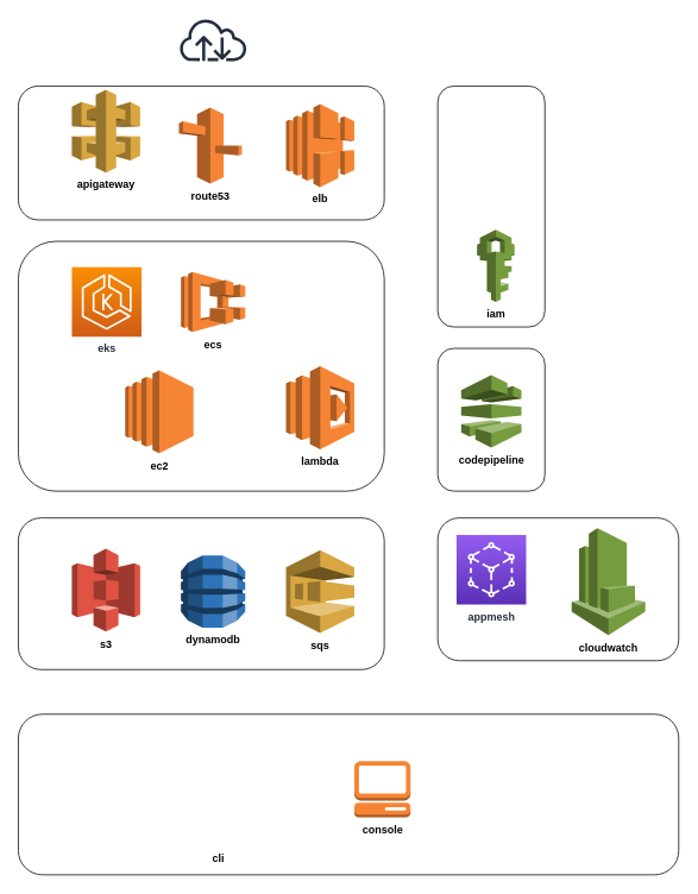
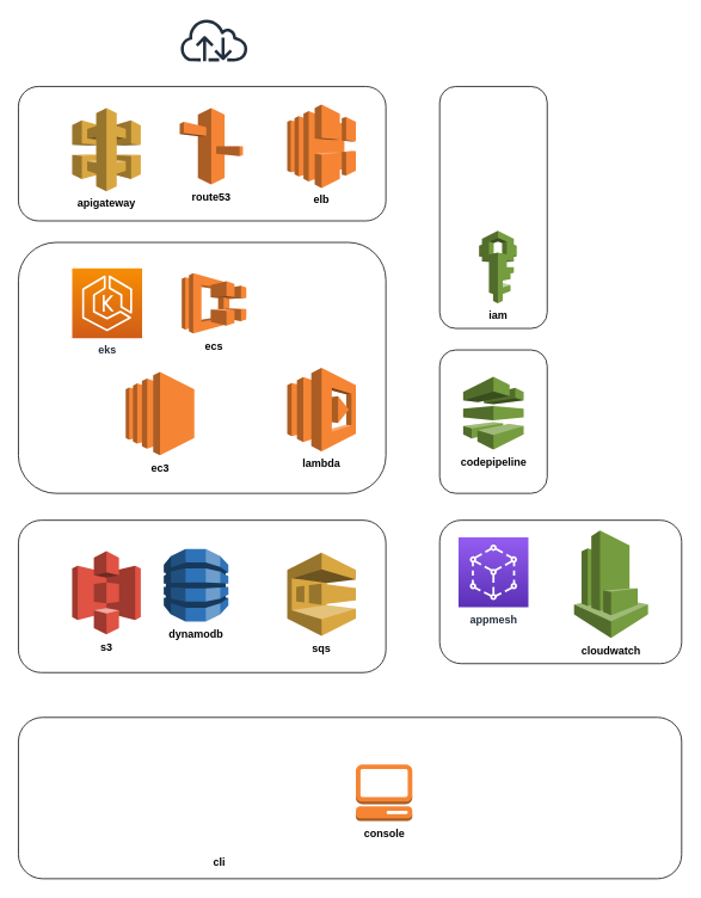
- <mxCell id="10" value="&lt;b&gt;apigateway&lt;/b&gt;" style="outlineConnect=0;dashed=0;verticalLabelPosition=bottom;verticalAlign=top;align=center;html=1;shape=mxgraph.aws3.api_gateway;fillColor=#D9A741;gradientColor=none;aspect=fixed;" vertex="1" parent="1"><mxGeometry x="80" y="100" width="76.5" height="93" as="geometry" /></mxCell>
+ <mxCell id="10" value="&lt;b&gt;apigateway&lt;/b&gt;" style="outlineConnect=0;dashed=0;verticalLabelPosition=bottom;verticalAlign=top;align=center;html=1;shape=mxgraph.aws3.api_gateway;fillColor=#D9A741;gradientColor=none;aspect=fixed;" vertex="1" parent="1"><mxGeometry x="80" y="120" width="76.5" height="93" as="geometry" /></mxCell>
- <mxCell id="2" value="&lt;b&gt;ec2&lt;/b&gt;" style="outlineConnect=0;dashed=0;verticalLabelPosition=bottom;verticalAlign=top;align=center;html=1;shape=mxgraph.aws3.ec2;fillColor=#F58534;gradientColor=none;" vertex="1" parent="1"><mxGeometry x="139.75" y="414.5" width="76.5" height="93" as="geometry" /></mxCell>
+ <mxCell id="2" value="&lt;b&gt;ec3&lt;/b&gt;" style="outlineConnect=0;dashed=0;verticalLabelPosition=bottom;verticalAlign=top;align=center;html=1;shape=mxgraph.aws3.ec2;fillColor=#F58534;gradientColor=none;" vertex="1" parent="1"><mxGeometry x="139.75" y="414.5" width="76.5" height="93" as="geometry" /></mxCell>
- <mxCell id="21" value="&lt;b&gt;dynamodb&lt;/b&gt;" style="outlineConnect=0;dashed=0;verticalLabelPosition=bottom;verticalAlign=top;align=center;html=1;shape=mxgraph.aws3.dynamo_db;fillColor=#2E73B8;gradientColor=none;" vertex="1" parent="1"><mxGeometry x="202.25" y="622" width="72" height="81" as="geometry" /></mxCell>
+ <mxCell id="21" value="&lt;b&gt;dynamodb&lt;/b&gt;" style="outlineConnect=0;dashed=0;verticalLabelPosition=bottom;verticalAlign=top;align=center;html=1;shape=mxgraph.aws3.dynamo_db;fillColor=#2E73B8;gradientColor=none;" vertex="1" parent="1"><mxGeometry x="182.25" y="612" width="72" height="81" as="geometry" /></mxCell>
